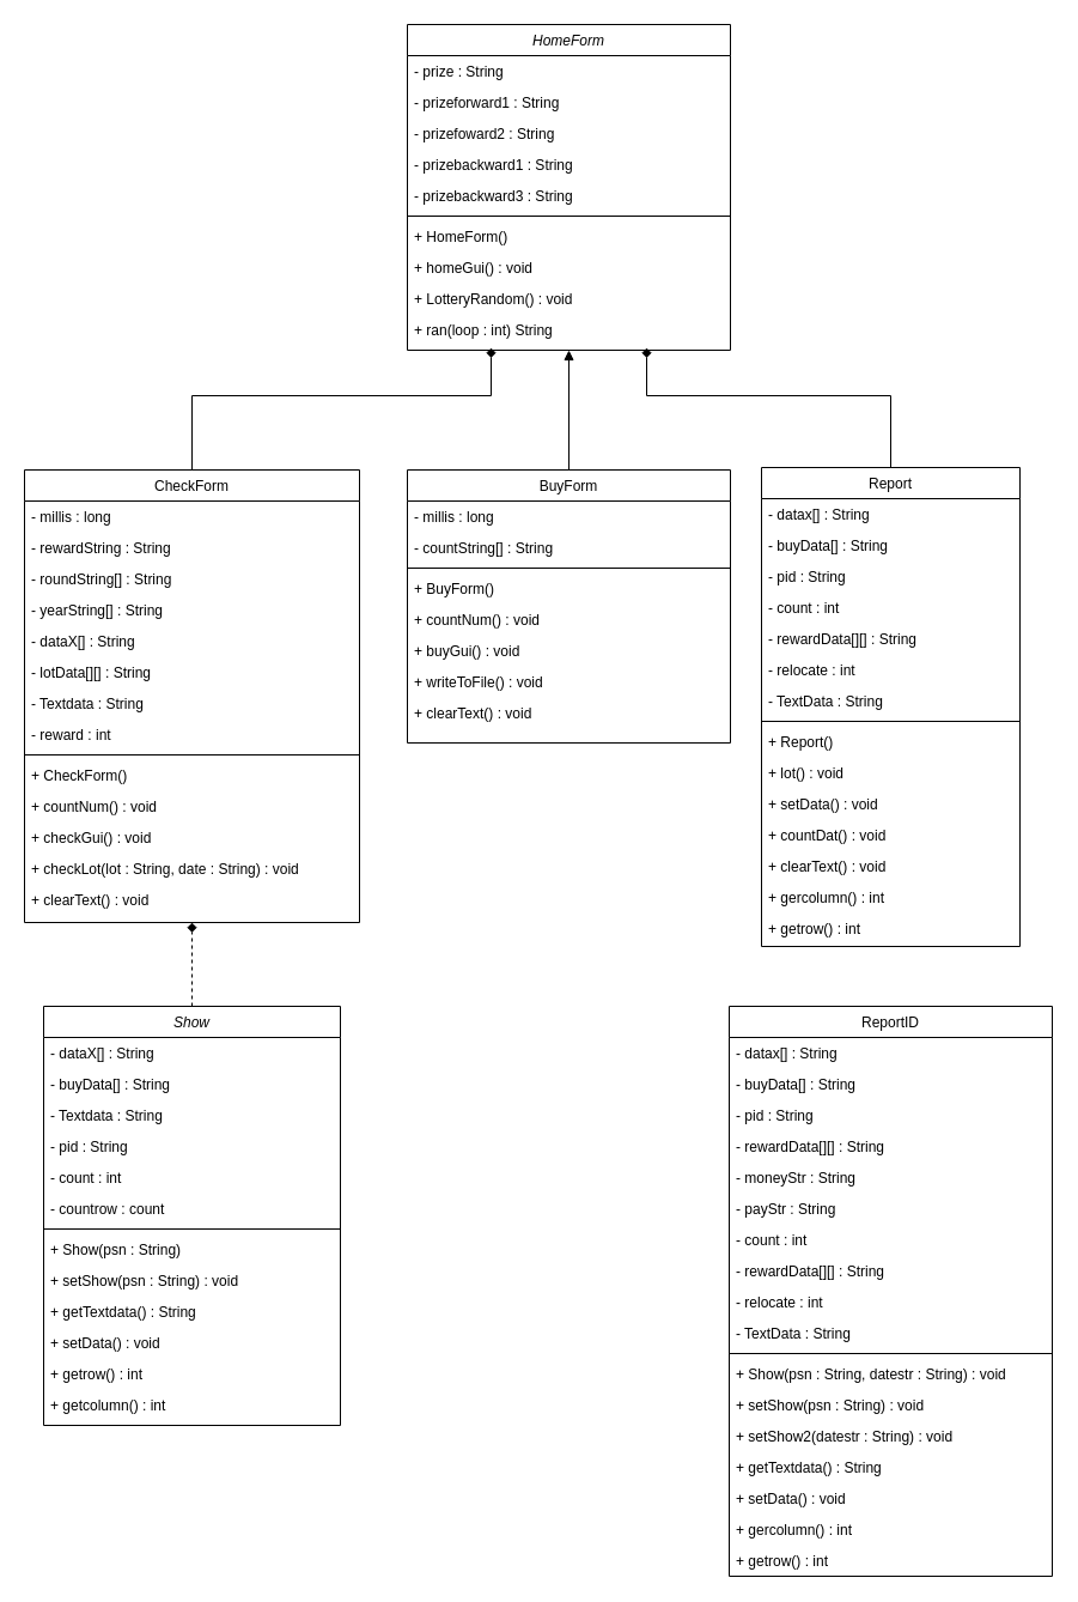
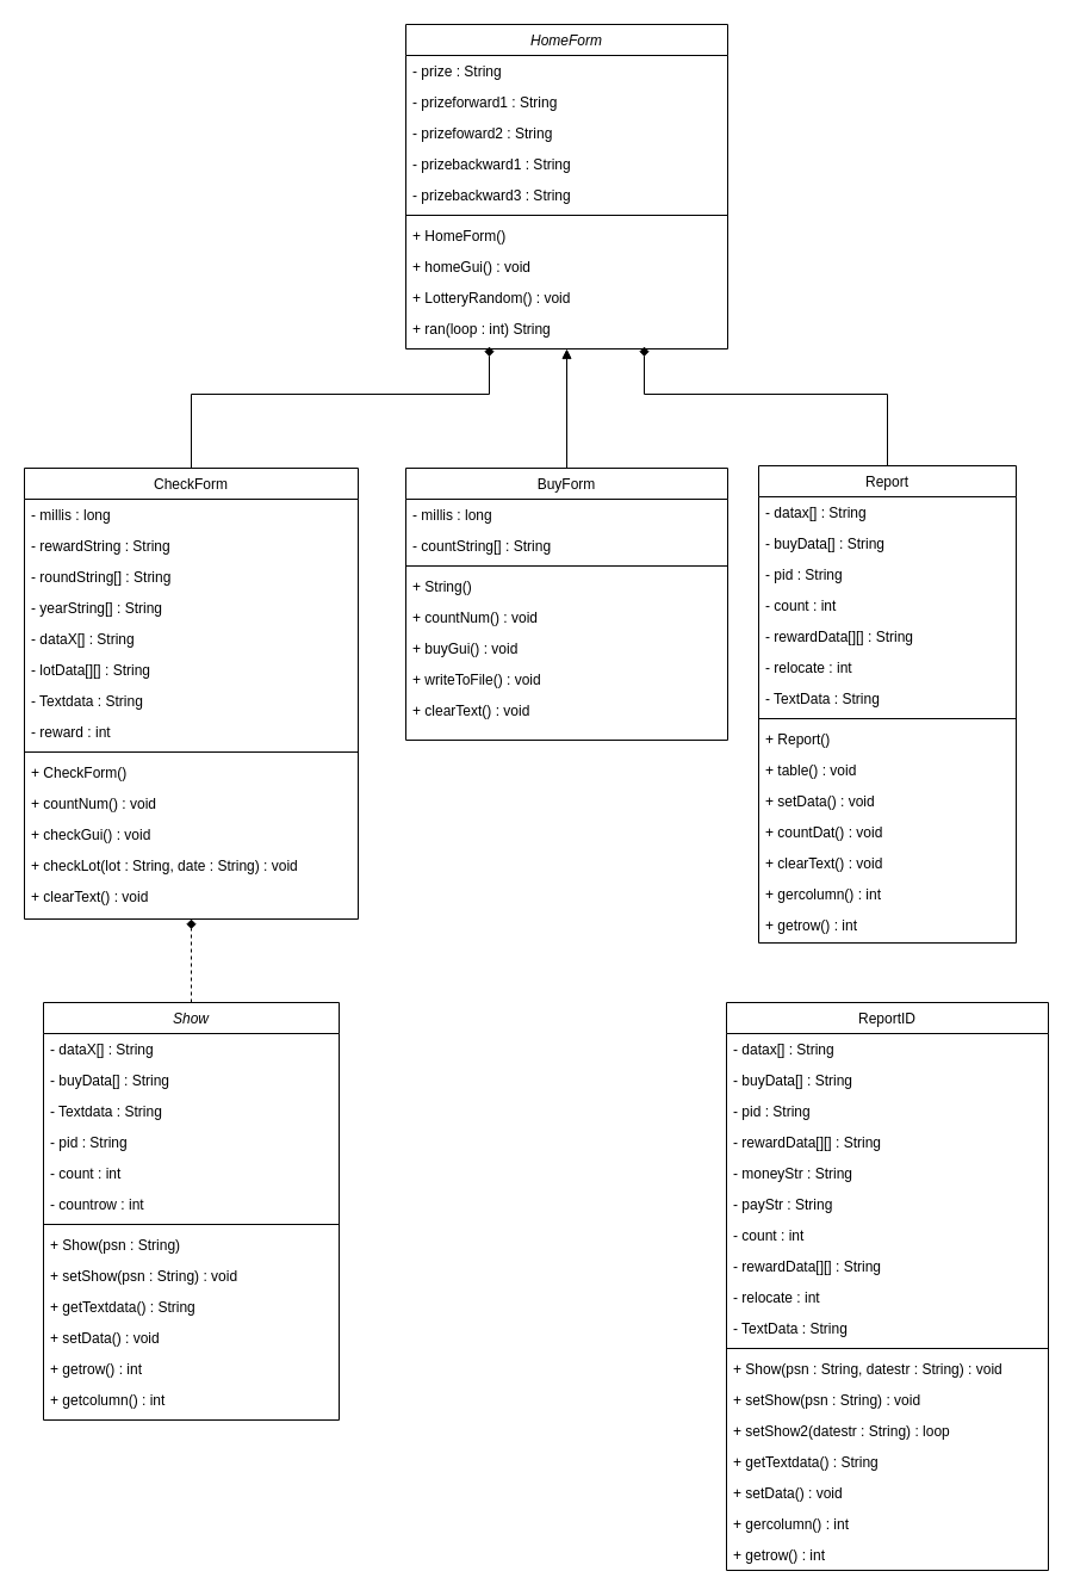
- <mxCell id="33" value="+ BuyForm()" style="text;align=left;verticalAlign=top;spacingLeft=4;spacingRight=4;overflow=hidden;rotatable=0;points=[[0,0.5],[1,0.5]];portConstraint=eastwest;" vertex="1" parent="29"><mxGeometry y="86" width="270" height="26" as="geometry" /></mxCell>
+ <mxCell id="33" value="+ String()" style="text;align=left;verticalAlign=top;spacingLeft=4;spacingRight=4;overflow=hidden;rotatable=0;points=[[0,0.5],[1,0.5]];portConstraint=eastwest;" vertex="1" parent="29"><mxGeometry y="86" width="270" height="26" as="geometry" /></mxCell>
- <mxCell id="23" value="+ lot() : void" style="text;align=left;verticalAlign=top;spacingLeft=4;spacingRight=4;overflow=hidden;rotatable=0;points=[[0,0.5],[1,0.5]];portConstraint=eastwest;fontStyle=0" vertex="1" parent="13"><mxGeometry y="242" width="216" height="26" as="geometry" /></mxCell>
+ <mxCell id="23" value="+ table() : void" style="text;align=left;verticalAlign=top;spacingLeft=4;spacingRight=4;overflow=hidden;rotatable=0;points=[[0,0.5],[1,0.5]];portConstraint=eastwest;fontStyle=0" vertex="1" parent="13"><mxGeometry y="242" width="216" height="26" as="geometry" /></mxCell>
- <mxCell id="59" value="- countrow : count" style="text;align=left;verticalAlign=top;spacingLeft=4;spacingRight=4;overflow=hidden;rotatable=0;points=[[0,0.5],[1,0.5]];portConstraint=eastwest;" vertex="1" parent="53"><mxGeometry y="156" width="248" height="26" as="geometry" /></mxCell>
+ <mxCell id="59" value="- countrow : int" style="text;align=left;verticalAlign=top;spacingLeft=4;spacingRight=4;overflow=hidden;rotatable=0;points=[[0,0.5],[1,0.5]];portConstraint=eastwest;" vertex="1" parent="53"><mxGeometry y="156" width="248" height="26" as="geometry" /></mxCell>
- <mxCell id="85" value="+ setShow2(datestr : String) : void" style="text;align=left;verticalAlign=top;spacingLeft=4;spacingRight=4;overflow=hidden;rotatable=0;points=[[0,0.5],[1,0.5]];portConstraint=eastwest;fontStyle=0" vertex="1" parent="71"><mxGeometry y="346" width="270" height="26" as="geometry" /></mxCell>
+ <mxCell id="85" value="+ setShow2(datestr : String) : loop" style="text;align=left;verticalAlign=top;spacingLeft=4;spacingRight=4;overflow=hidden;rotatable=0;points=[[0,0.5],[1,0.5]];portConstraint=eastwest;fontStyle=0" vertex="1" parent="71"><mxGeometry y="346" width="270" height="26" as="geometry" /></mxCell>
